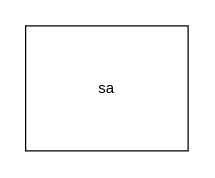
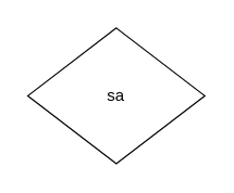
- <mxCell id="2" value="sa" style="whiteSpace=wrap;html=1;" vertex="1" parent="1"><mxGeometry x="20" y="20" width="130" height="100" as="geometry" /></mxCell>
+ <mxCell id="2" value="sa" style="rhombus;whiteSpace=wrap;html=1;" vertex="1" parent="1"><mxGeometry x="20" y="20" width="130" height="100" as="geometry" /></mxCell>
